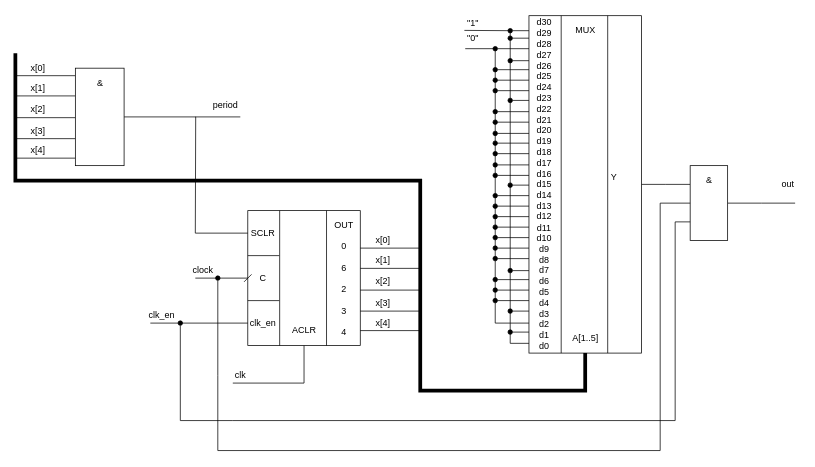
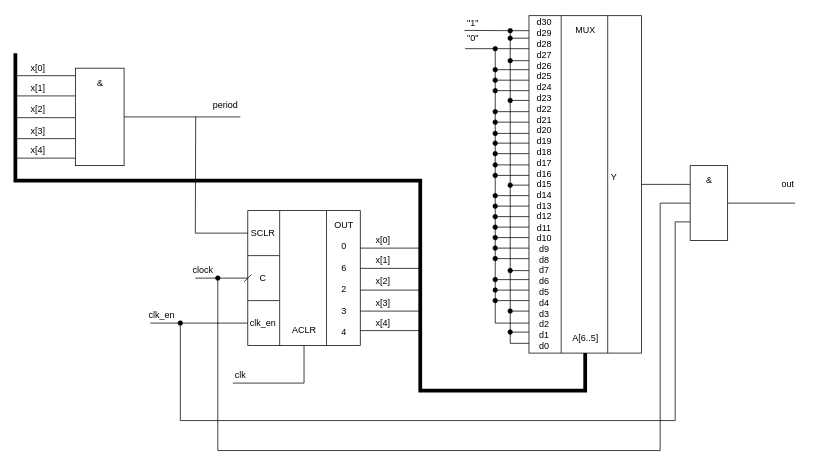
- <mxCell id="28" value="A[1..5]" style="text;html=1;align=center;verticalAlign=middle;resizable=0;points=[];autosize=1;" vertex="1" parent="1"><mxGeometry x="755" y="440" width="50" height="20" as="geometry" /></mxCell>
+ <mxCell id="28" value="A[6..5]" style="text;html=1;align=center;verticalAlign=middle;resizable=0;points=[];autosize=1;" vertex="1" parent="1"><mxGeometry x="755" y="440" width="50" height="20" as="geometry" /></mxCell>
